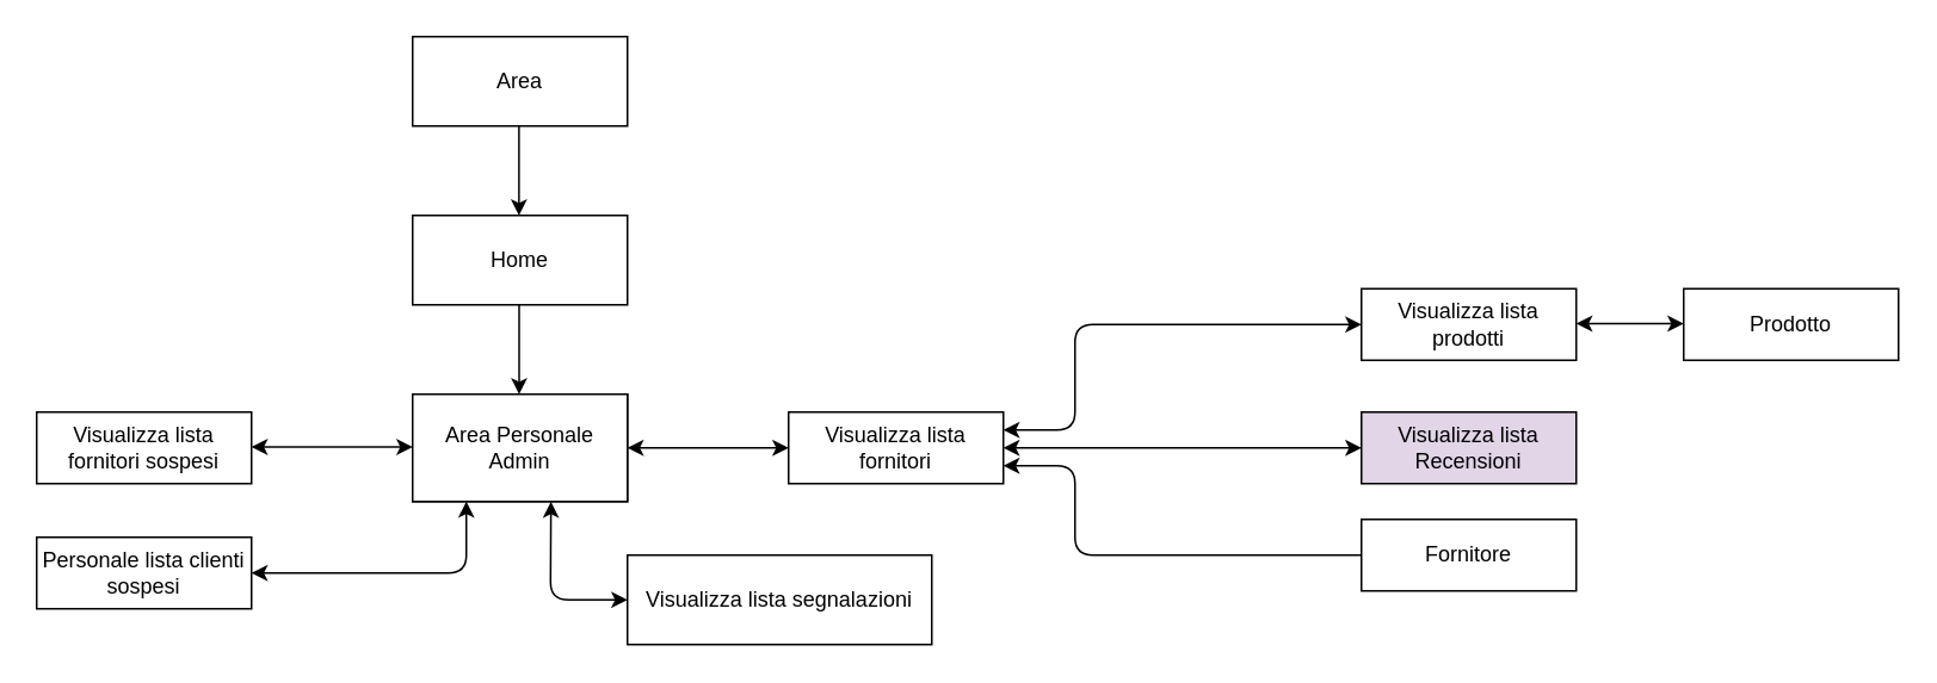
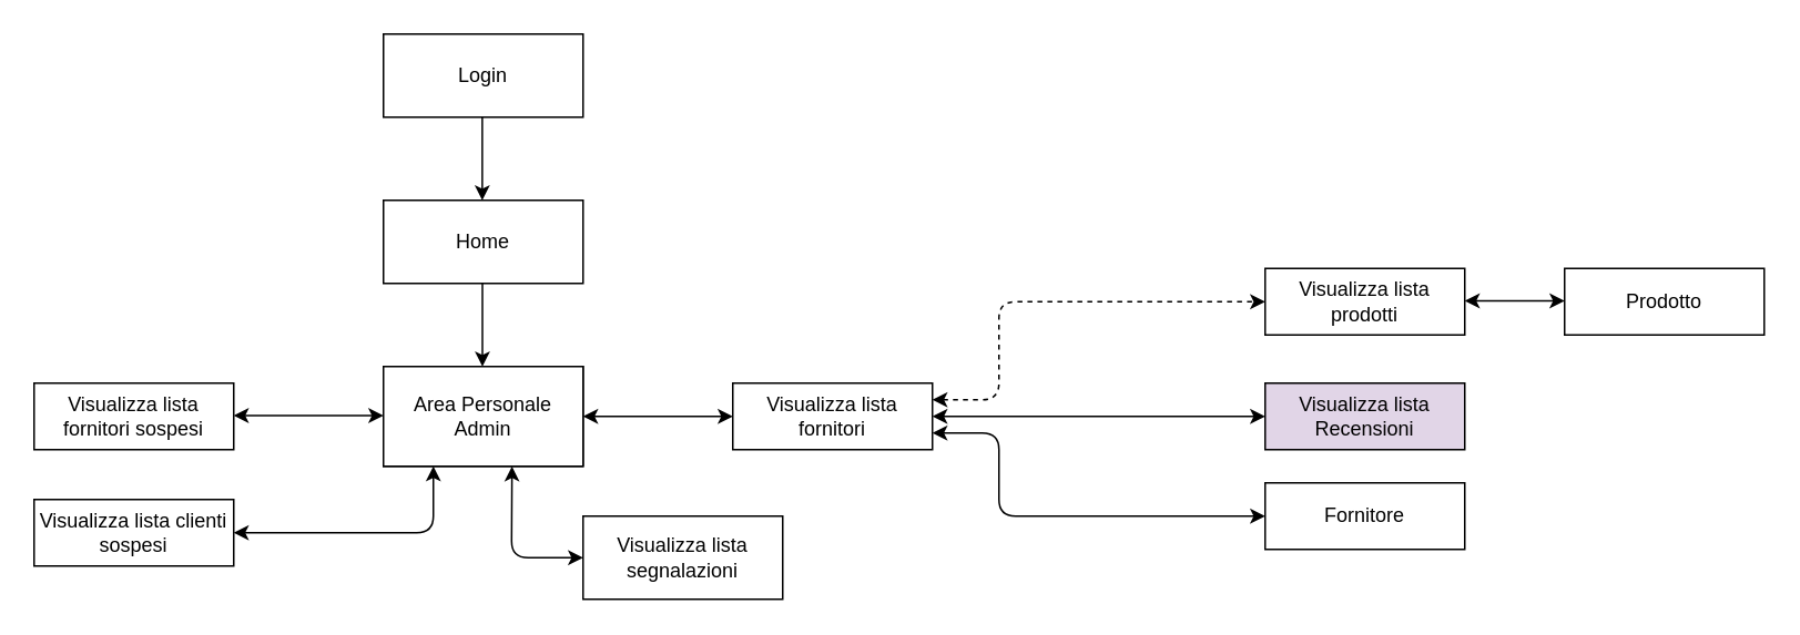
- <mxCell id="2" value="Area" style="rounded=0;whiteSpace=wrap;html=1;" parent="1" vertex="1"><mxGeometry x="230" y="20" width="120" height="50" as="geometry" /></mxCell>
+ <mxCell id="2" value="Login" style="rounded=0;whiteSpace=wrap;html=1;" parent="1" vertex="1"><mxGeometry x="230" y="20" width="120" height="50" as="geometry" /></mxCell>
- <mxCell id="8" value="" style="endArrow=classic;startArrow=classic;html=1;exitX=1;exitY=0.25;exitDx=0;exitDy=0;entryX=0;entryY=0.5;entryDx=0;entryDy=0;" parent="1" source="5" target="6" edge="1"><mxGeometry width="50" height="50" relative="1" as="geometry"><mxPoint x="380" y="400" as="sourcePoint" /><mxPoint x="430" y="350" as="targetPoint" /><Array as="points"><mxPoint x="600" y="240" /><mxPoint x="600" y="181" /></Array></mxGeometry></mxCell>
+ <mxCell id="8" value="" style="endArrow=classic;startArrow=classic;html=1;exitX=1;exitY=0.25;exitDx=0;exitDy=0;entryX=0;entryY=0.5;entryDx=0;entryDy=0;dashed=1;" parent="1" source="5" target="6" edge="1"><mxGeometry width="50" height="50" relative="1" as="geometry"><mxPoint x="380" y="400" as="sourcePoint" /><mxPoint x="430" y="350" as="targetPoint" /><Array as="points"><mxPoint x="600" y="240" /><mxPoint x="600" y="181" /></Array></mxGeometry></mxCell>
- <mxCell id="12" value="" style="endArrow=none;startArrow=classic;html=1;exitX=1;exitY=0.75;exitDx=0;exitDy=0;entryX=0;entryY=0.5;entryDx=0;entryDy=0;" parent="1" source="5" target="11" edge="1"><mxGeometry width="50" height="50" relative="1" as="geometry"><mxPoint x="540" y="360" as="sourcePoint" /><mxPoint x="590" y="450" as="targetPoint" /><Array as="points"><mxPoint x="600" y="260" /><mxPoint x="600" y="310" /></Array></mxGeometry></mxCell>
+ <mxCell id="12" value="" style="endArrow=classic;startArrow=classic;html=1;exitX=1;exitY=0.75;exitDx=0;exitDy=0;entryX=0;entryY=0.5;entryDx=0;entryDy=0;" parent="1" source="5" target="11" edge="1"><mxGeometry width="50" height="50" relative="1" as="geometry"><mxPoint x="540" y="360" as="sourcePoint" /><mxPoint x="590" y="450" as="targetPoint" /><Array as="points"><mxPoint x="600" y="260" /><mxPoint x="600" y="310" /></Array></mxGeometry></mxCell>
- <mxCell id="16" value="Personale lista clienti sospesi" style="rounded=0;whiteSpace=wrap;html=1;" vertex="1" parent="1"><mxGeometry x="20" y="300" width="120" height="40" as="geometry" /></mxCell>
+ <mxCell id="16" value="Visualizza lista clienti sospesi" style="rounded=0;whiteSpace=wrap;html=1;" vertex="1" parent="1"><mxGeometry x="20" y="300" width="120" height="40" as="geometry" /></mxCell>
- <mxCell id="13" value="Visualizza lista segnalazioni" style="rounded=0;whiteSpace=wrap;html=1;" parent="1" vertex="1"><mxGeometry x="350" y="310" width="170" height="50" as="geometry" /></mxCell>
+ <mxCell id="13" value="Visualizza lista segnalazioni" style="rounded=0;whiteSpace=wrap;html=1;" parent="1" vertex="1"><mxGeometry x="350" y="310" width="120" height="50" as="geometry" /></mxCell>
